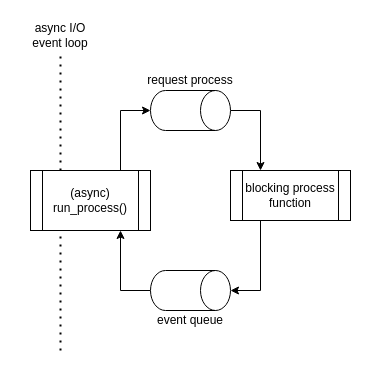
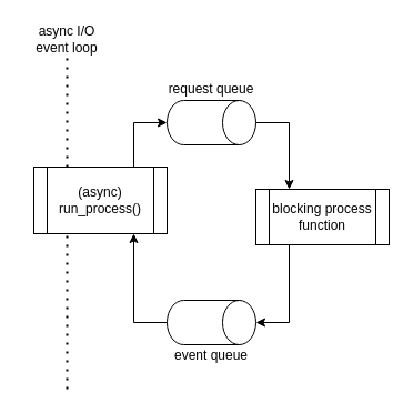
- <mxCell id="10" value="request process" style="text;html=1;strokeColor=none;fillColor=none;align=center;verticalAlign=middle;whiteSpace=wrap;rounded=0;" vertex="1" parent="1"><mxGeometry x="130" y="70" width="120" height="20" as="geometry" /></mxCell>
+ <mxCell id="10" value="request queue" style="text;html=1;strokeColor=none;fillColor=none;align=center;verticalAlign=middle;whiteSpace=wrap;rounded=0;" vertex="1" parent="1"><mxGeometry x="130" y="70" width="120" height="20" as="geometry" /></mxCell>
- <mxCell id="3" value="(async)&lt;br&gt;run_process()" style="shape=process;whiteSpace=wrap;html=1;backgroundOutline=1;" vertex="1" parent="1"><mxGeometry x="30" y="170" width="120" height="60" as="geometry" /></mxCell>
+ <mxCell id="3" value="(async)&lt;br&gt;run_process()" style="shape=process;whiteSpace=wrap;html=1;backgroundOutline=1;" vertex="1" parent="1"><mxGeometry x="30" y="150" width="120" height="60" as="geometry" /></mxCell>
